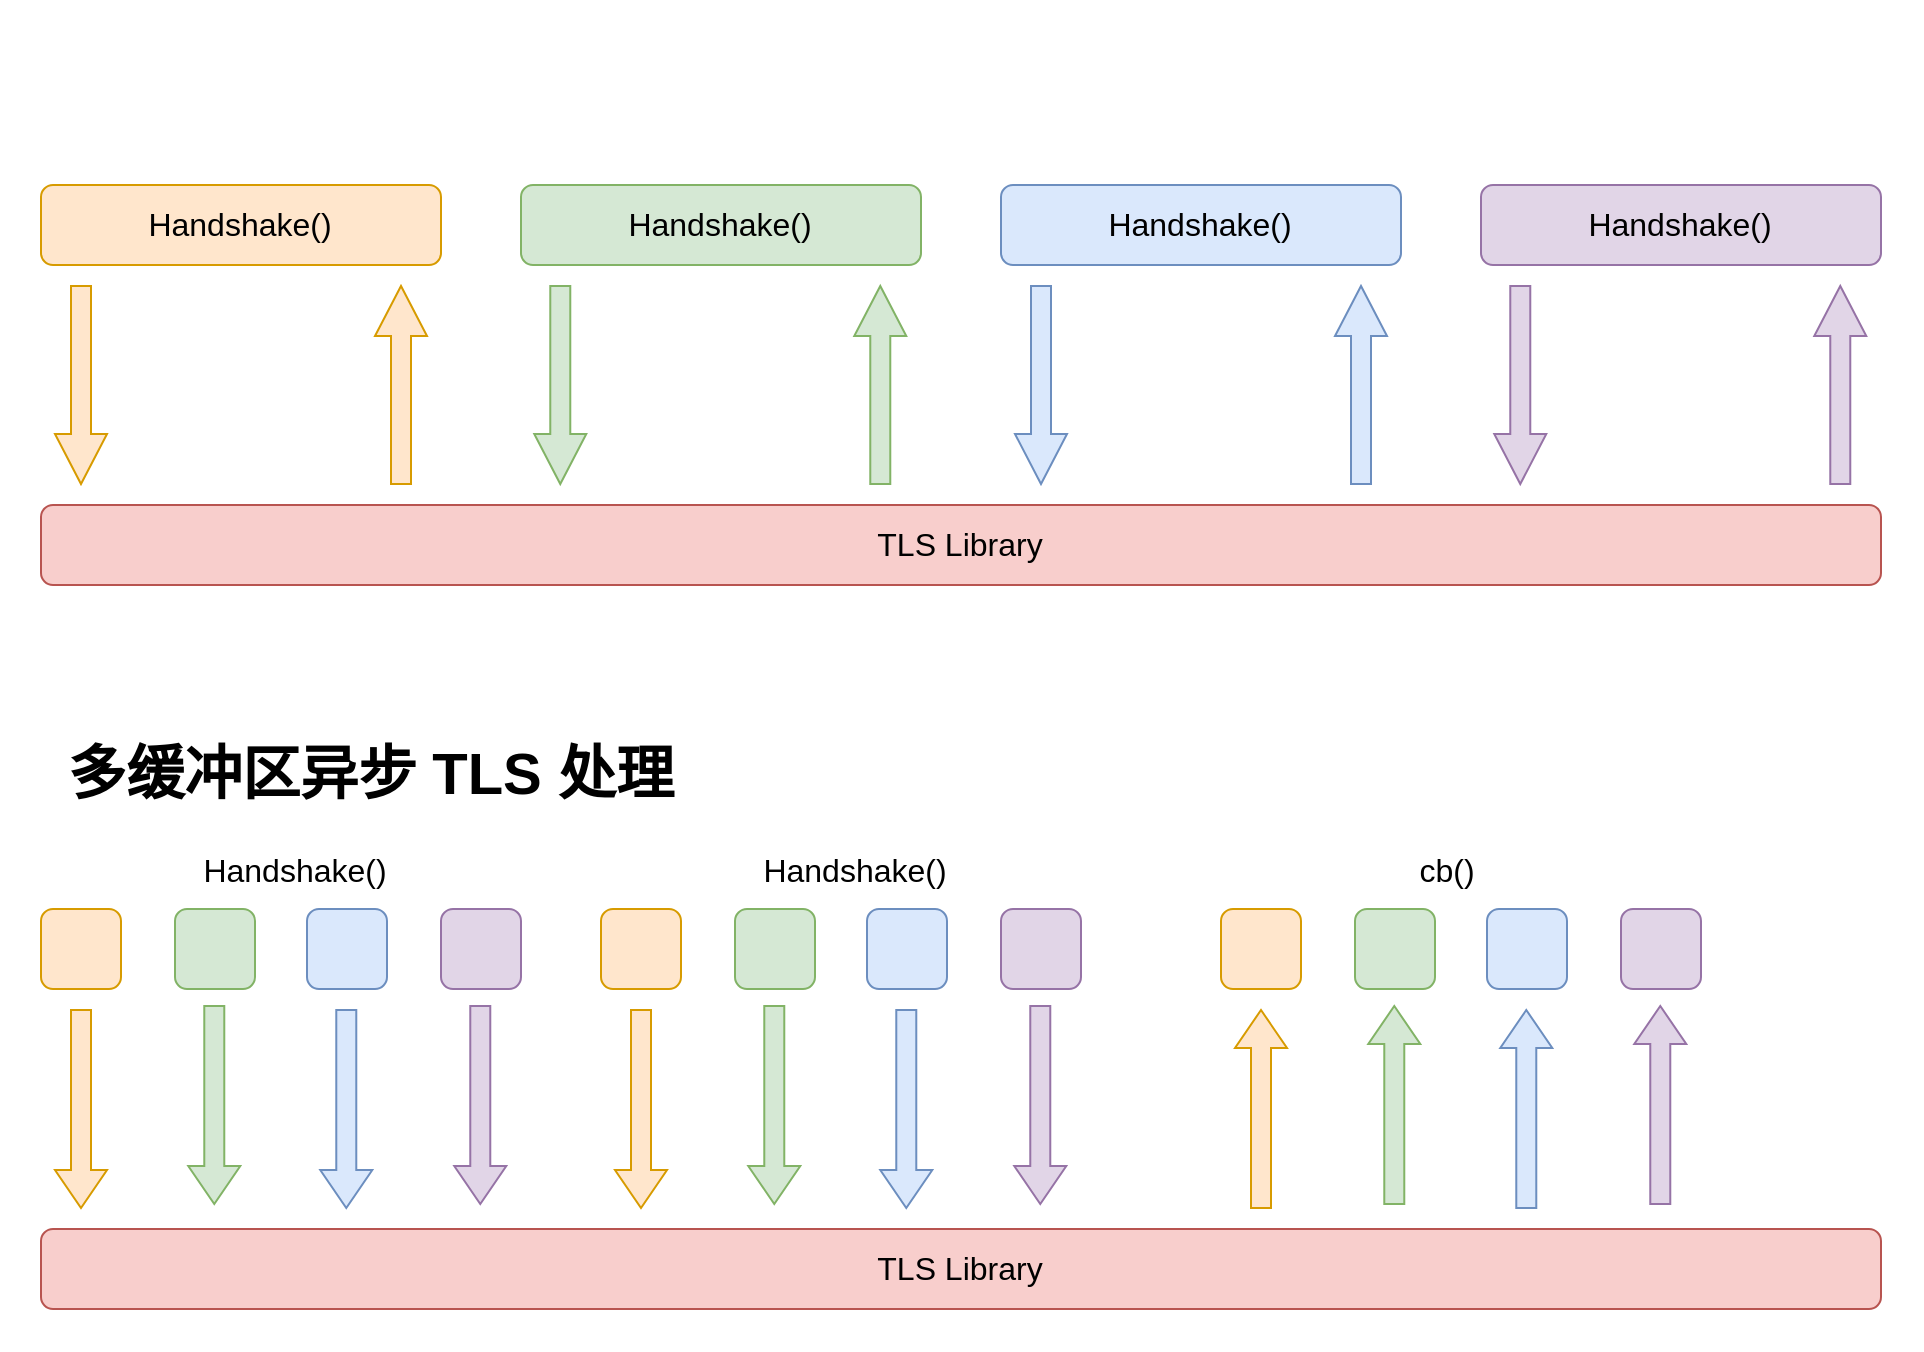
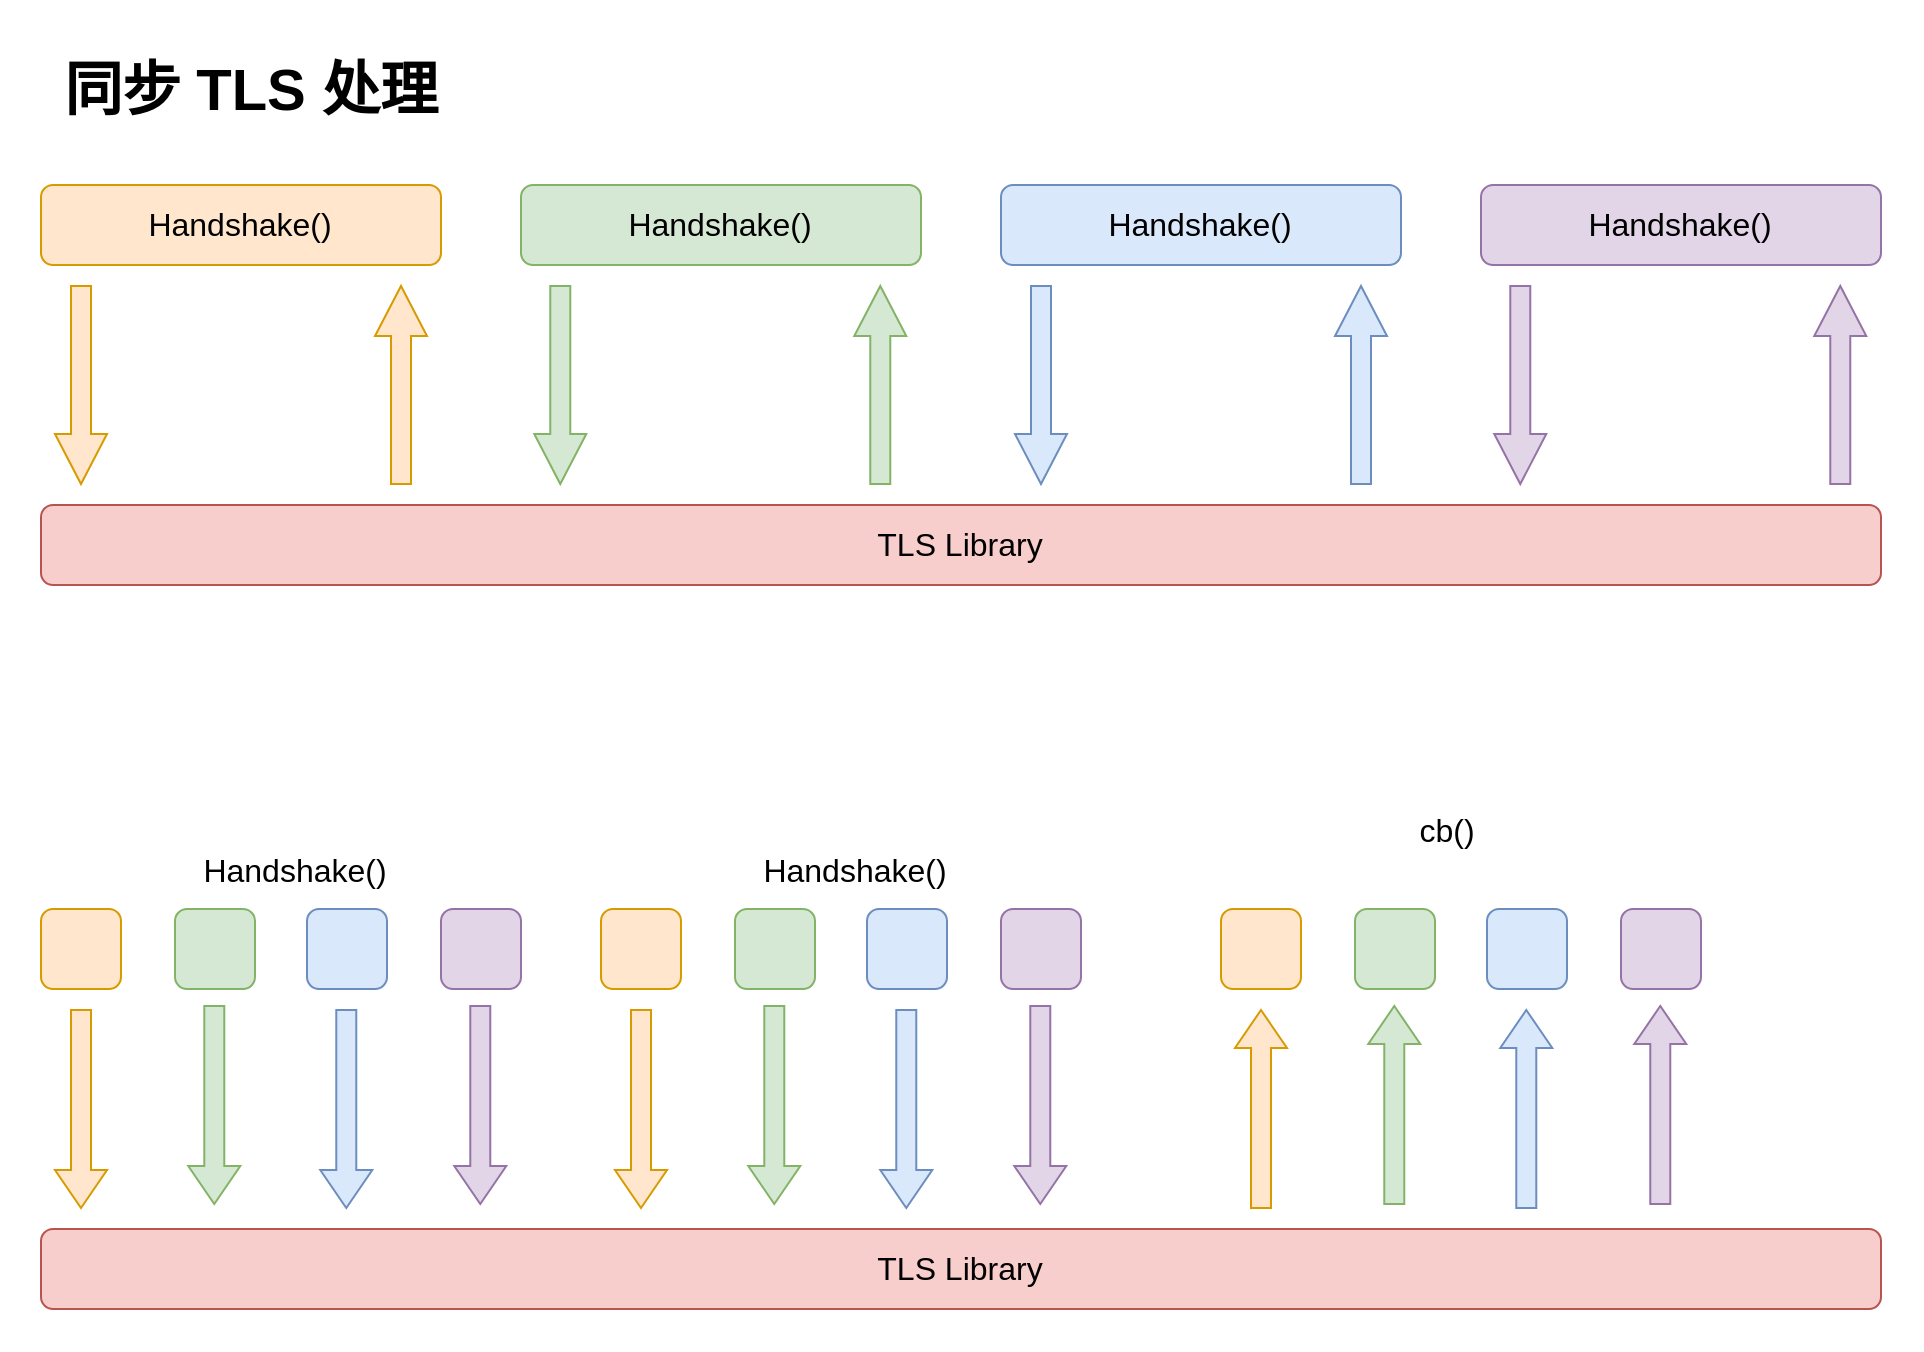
+ <mxCell id="15" value="&lt;b&gt;&lt;font style=&quot;font-size: 29px;&quot;&gt;同步 TLS 处理&lt;/font&gt;&lt;/b&gt;" style="text;html=1;align=center;verticalAlign=middle;resizable=0;points=[];autosize=1;strokeColor=none;fillColor=none;" parent="1" vertex="1"><mxGeometry x="20" y="20" width="210" height="50" as="geometry" /></mxCell>
- <mxCell id="19" value="&lt;b&gt;&lt;font style=&quot;font-size: 29px;&quot;&gt;多缓冲区异步 TLS 处理&lt;/font&gt;&lt;/b&gt;" style="text;html=1;align=center;verticalAlign=middle;resizable=0;points=[];autosize=1;strokeColor=none;fillColor=none;" parent="1" vertex="1"><mxGeometry x="20" y="362" width="330" height="50" as="geometry" /></mxCell>
- <mxCell id="44" value="&lt;font style=&quot;font-size: 16px;&quot;&gt;cb()&lt;/font&gt;" style="text;html=1;align=center;verticalAlign=middle;resizable=0;points=[];autosize=1;strokeColor=none;fillColor=none;" parent="1" vertex="1"><mxGeometry x="698" y="420" width="50" height="30" as="geometry" /></mxCell>
+ <mxCell id="44" value="&lt;font style=&quot;font-size: 16px;&quot;&gt;cb()&lt;/font&gt;" style="text;html=1;align=center;verticalAlign=middle;resizable=0;points=[];autosize=1;strokeColor=none;fillColor=none;" parent="1" vertex="1"><mxGeometry x="698" y="400" width="50" height="30" as="geometry" /></mxCell>
